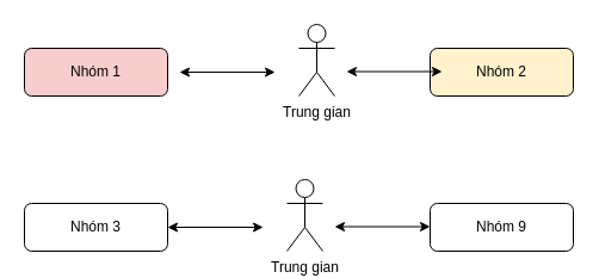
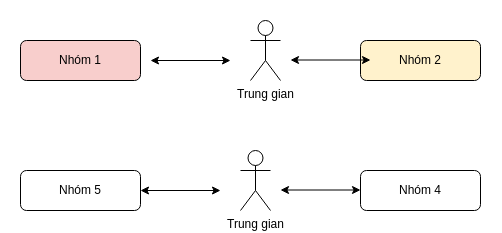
- <mxCell id="5" value="Nhóm 3" style="rounded=1;whiteSpace=wrap;html=1;fontSize=12;glass=0;strokeWidth=1;shadow=0;" vertex="1" parent="1"><mxGeometry x="20" y="170" width="120" height="40" as="geometry" /></mxCell>
+ <mxCell id="5" value="Nhóm 5" style="rounded=1;whiteSpace=wrap;html=1;fontSize=12;glass=0;strokeWidth=1;shadow=0;" vertex="1" parent="1"><mxGeometry x="20" y="170" width="120" height="40" as="geometry" /></mxCell>
- <mxCell id="6" value="Nhóm 9" style="rounded=1;whiteSpace=wrap;html=1;fontSize=12;glass=0;strokeWidth=1;shadow=0;" vertex="1" parent="1"><mxGeometry x="360" y="170" width="120" height="40" as="geometry" /></mxCell>
+ <mxCell id="6" value="Nhóm 4" style="rounded=1;whiteSpace=wrap;html=1;fontSize=12;glass=0;strokeWidth=1;shadow=0;" vertex="1" parent="1"><mxGeometry x="360" y="170" width="120" height="40" as="geometry" /></mxCell>
